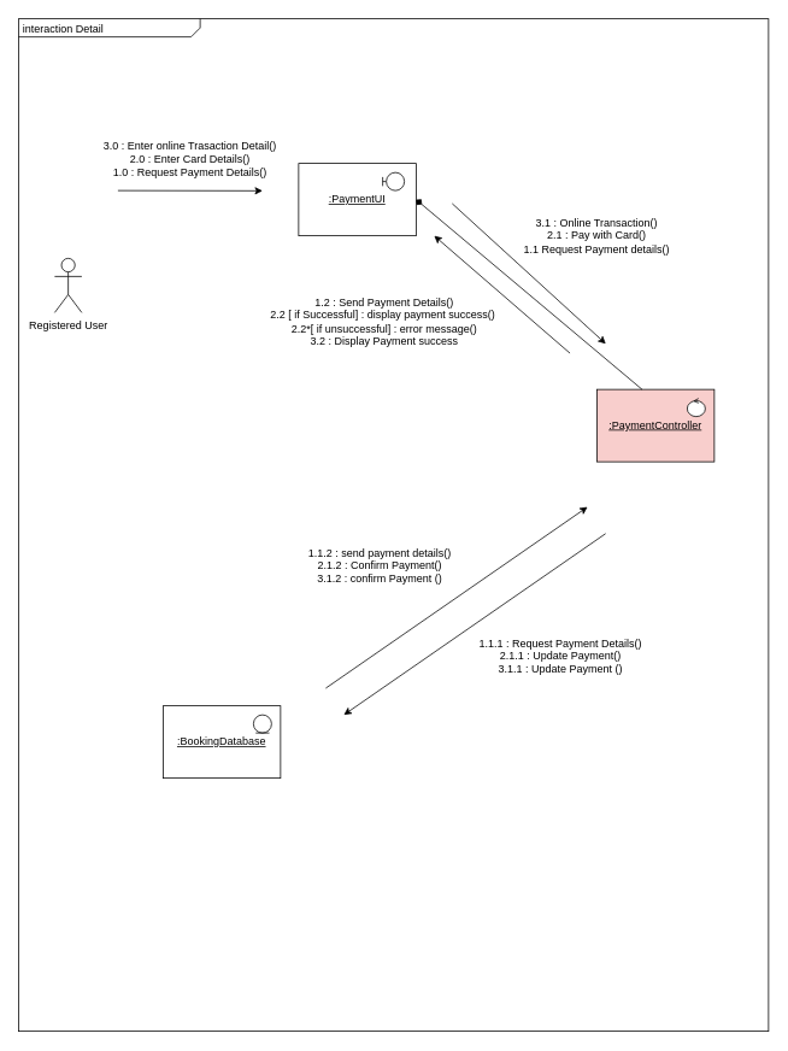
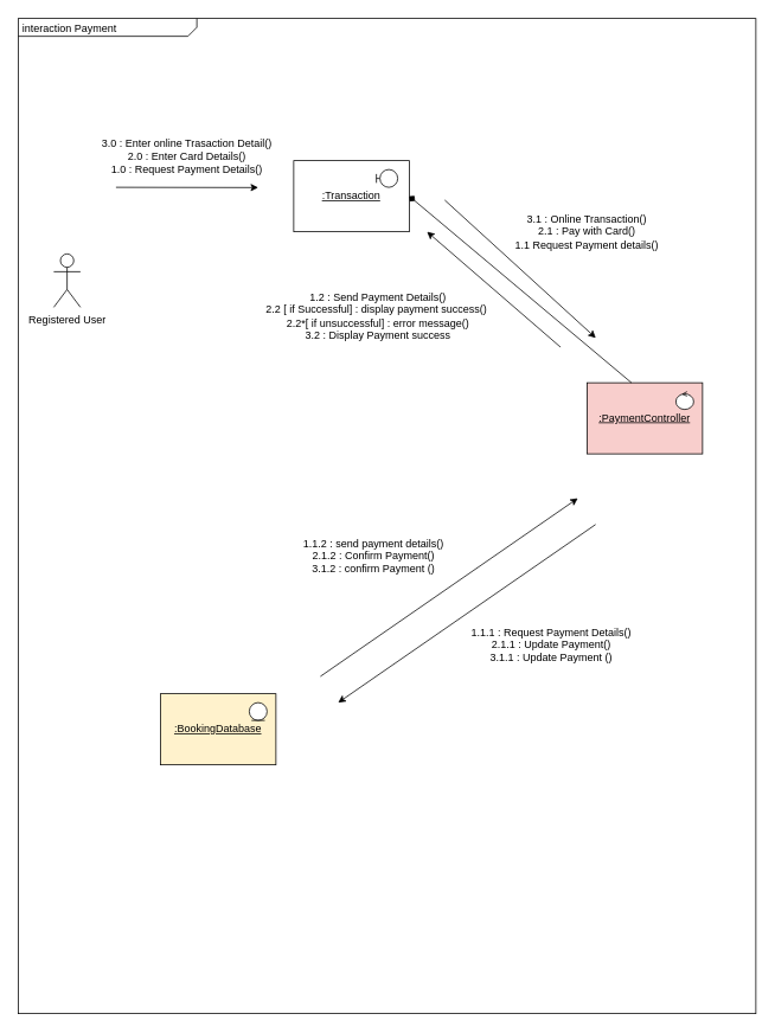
- <mxCell id="2" value="&lt;p style=&quot;margin:0px;margin-top:4px;margin-left:5px;text-align:left;&quot;&gt;interaction Detail&lt;/p&gt;" style="html=1;shape=mxgraph.sysml.package;overflow=fill;labelX=201;align=left;spacingLeft=5;verticalAlign=top;spacingTop=-3;" parent="1" vertex="1"><mxGeometry x="20" y="20" width="830" height="1120" as="geometry" /></mxCell>
+ <mxCell id="2" value="&lt;p style=&quot;margin:0px;margin-top:4px;margin-left:5px;text-align:left;&quot;&gt;interaction Payment&lt;/p&gt;" style="html=1;shape=mxgraph.sysml.package;overflow=fill;labelX=201;align=left;spacingLeft=5;verticalAlign=top;spacingTop=-3;" parent="1" vertex="1"><mxGeometry x="20" y="20" width="830" height="1120" as="geometry" /></mxCell>
- <mxCell id="3" value="&lt;u&gt;:PaymentUI&lt;/u&gt;" style="rounded=0;whiteSpace=wrap;html=1;" parent="1" vertex="1"><mxGeometry x="330" y="180" width="130" height="80" as="geometry" /></mxCell>
+ <mxCell id="3" value="&lt;u&gt;:Transaction&lt;/u&gt;" style="rounded=0;whiteSpace=wrap;html=1;" parent="1" vertex="1"><mxGeometry x="330" y="180" width="130" height="80" as="geometry" /></mxCell>
- <mxCell id="8" value="&lt;u&gt;:BookingDatabase&lt;/u&gt;" style="rounded=0;whiteSpace=wrap;html=1;" parent="1" vertex="1"><mxGeometry x="180" y="780" width="130" height="80" as="geometry" /></mxCell>
+ <mxCell id="8" value="&lt;u&gt;:BookingDatabase&lt;/u&gt;" style="rounded=0;whiteSpace=wrap;html=1;fillColor=#fff2cc;" parent="1" vertex="1"><mxGeometry x="180" y="780" width="130" height="80" as="geometry" /></mxCell>
